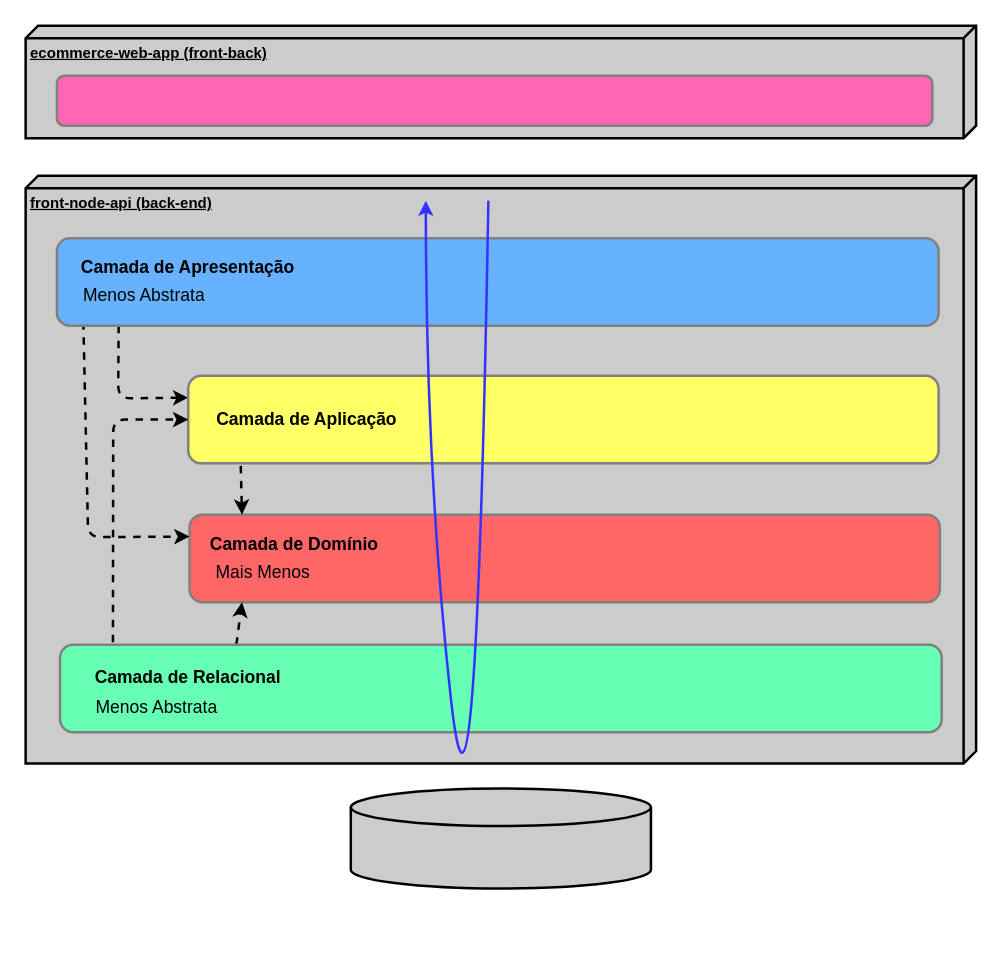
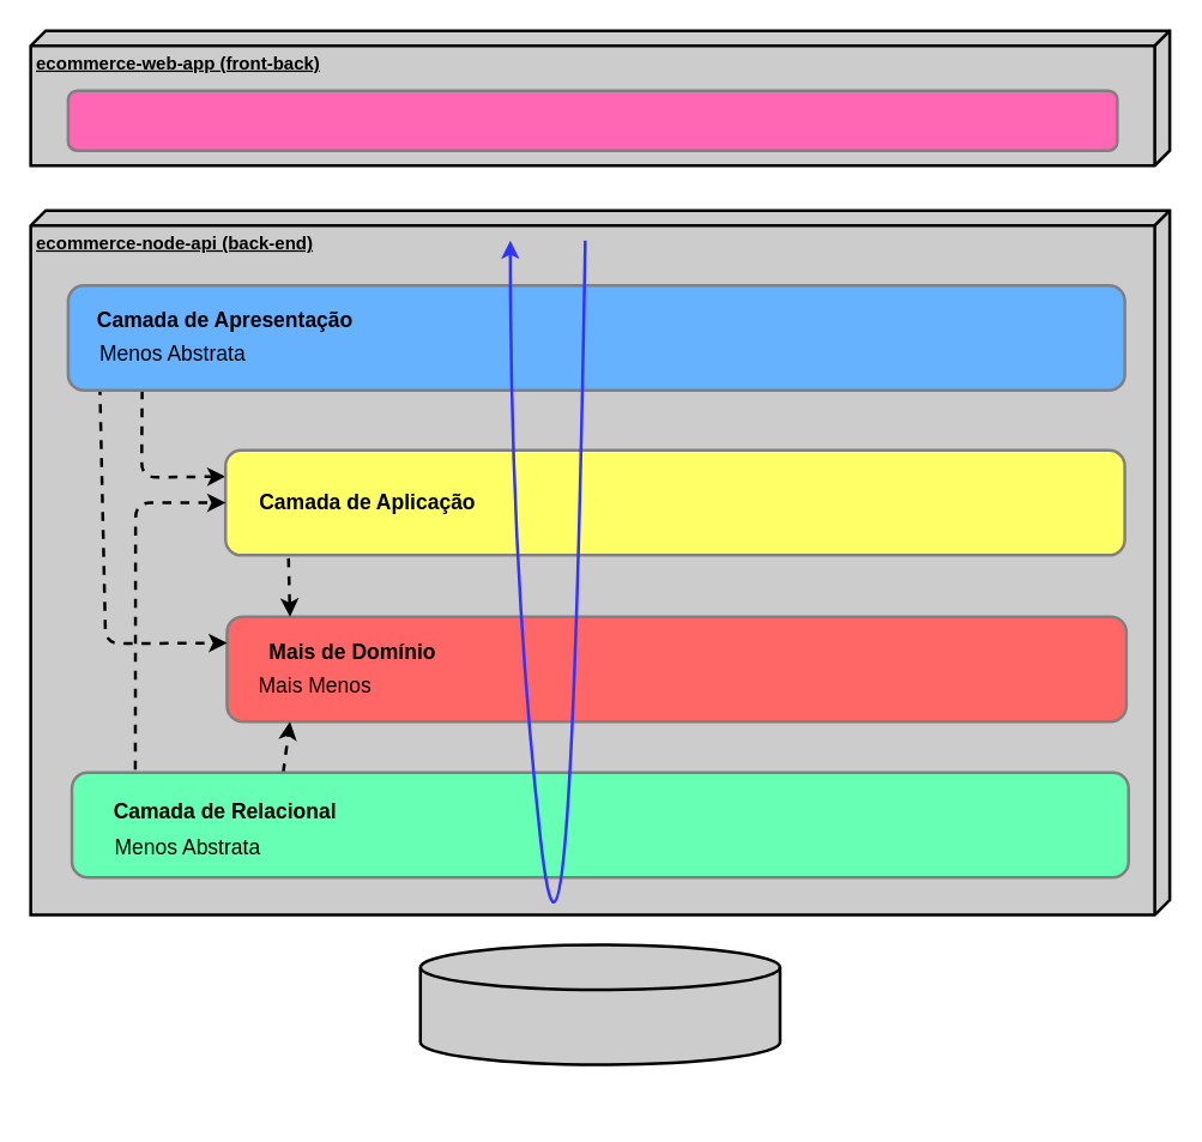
- <mxCell id="2" value="&lt;b&gt;front-node-api (back-end)&lt;/b&gt;" style="verticalAlign=top;align=left;spacingTop=8;spacingLeft=2;spacingRight=12;shape=cube;size=10;direction=south;fontStyle=4;html=1;strokeWidth=2;fillColor=#CCCCCC;fontColor=#000000;" vertex="1" parent="1"><mxGeometry x="20" y="140" width="760" height="470" as="geometry" /></mxCell>
+ <mxCell id="2" value="&lt;b&gt;ecommerce-node-api (back-end)&lt;/b&gt;" style="verticalAlign=top;align=left;spacingTop=8;spacingLeft=2;spacingRight=12;shape=cube;size=10;direction=south;fontStyle=4;html=1;strokeWidth=2;fillColor=#CCCCCC;fontColor=#000000;" vertex="1" parent="1"><mxGeometry x="20" y="140" width="760" height="470" as="geometry" /></mxCell>
- <mxCell id="7" value="Camada de Domínio" style="text;html=1;strokeColor=none;fillColor=none;align=center;verticalAlign=middle;whiteSpace=wrap;rounded=0;strokeWidth=2;fontSize=14;fontColor=#000000;fontStyle=1" vertex="1" parent="1"><mxGeometry x="160" y="420" width="150" height="30" as="geometry" /></mxCell>
+ <mxCell id="7" value="Mais de Domínio" style="text;html=1;strokeColor=none;fillColor=none;align=center;verticalAlign=middle;whiteSpace=wrap;rounded=0;strokeWidth=2;fontSize=14;fontColor=#000000;fontStyle=1" vertex="1" parent="1"><mxGeometry x="160" y="420" width="150" height="30" as="geometry" /></mxCell>
